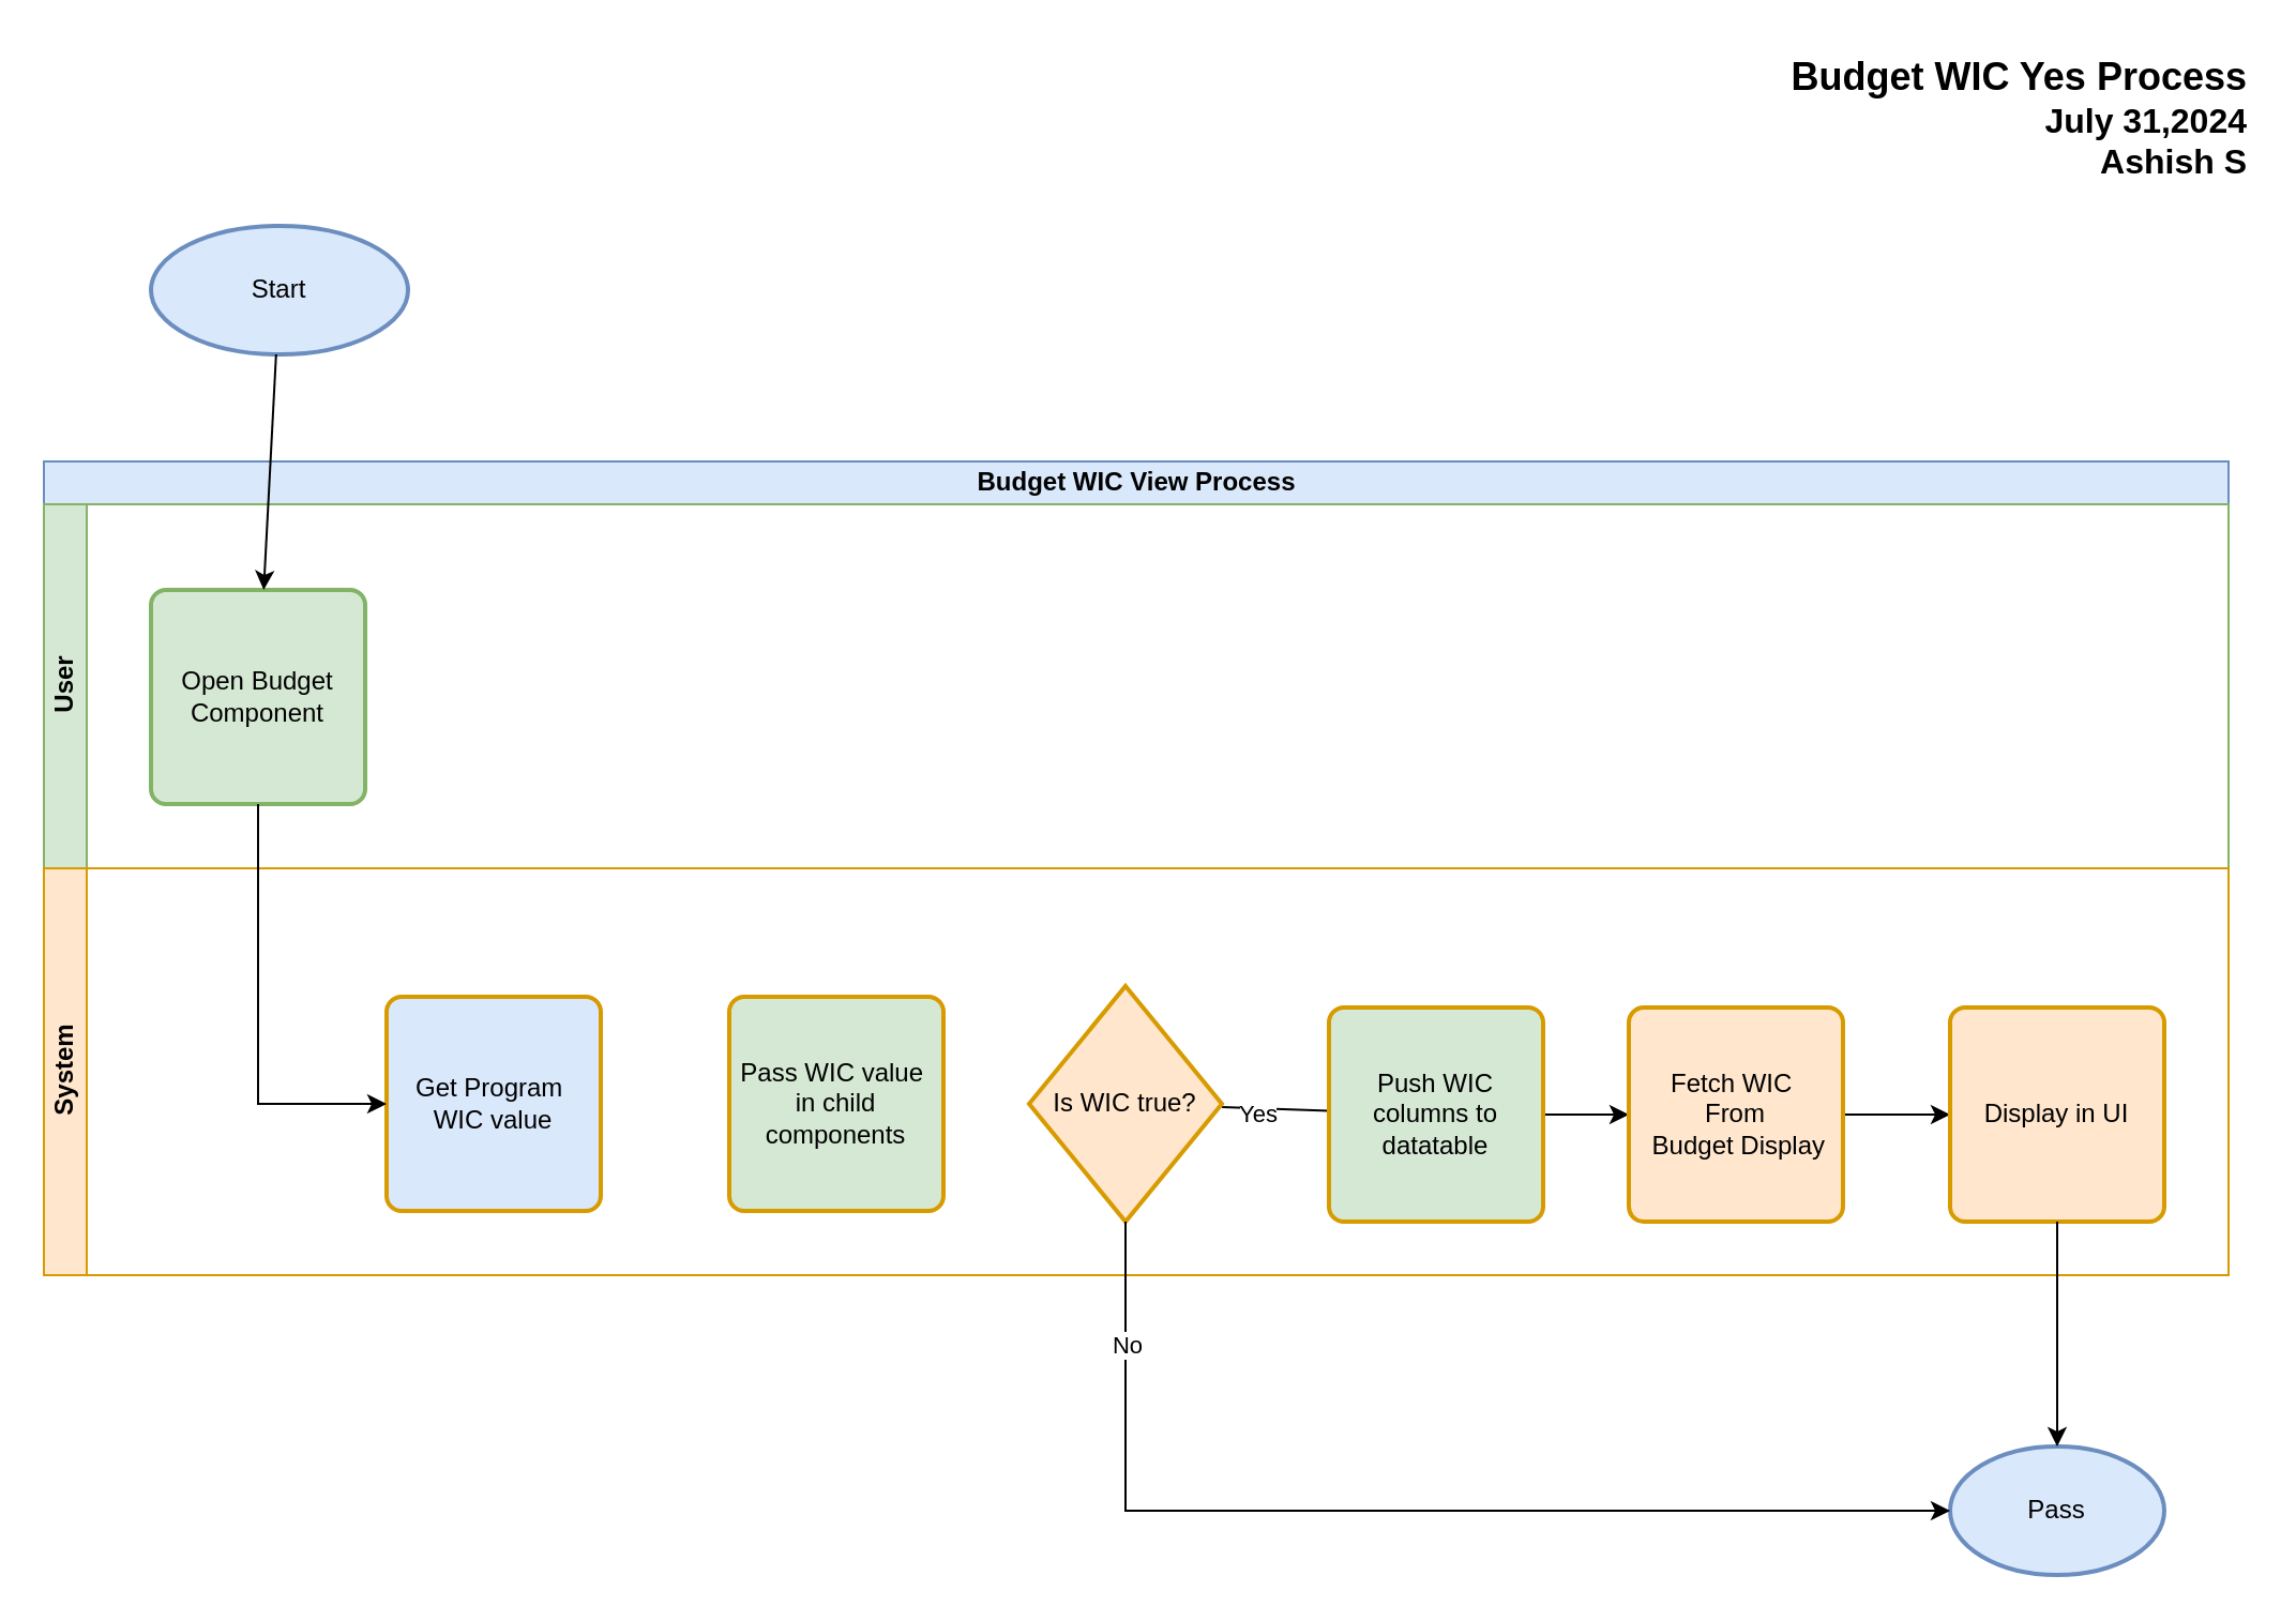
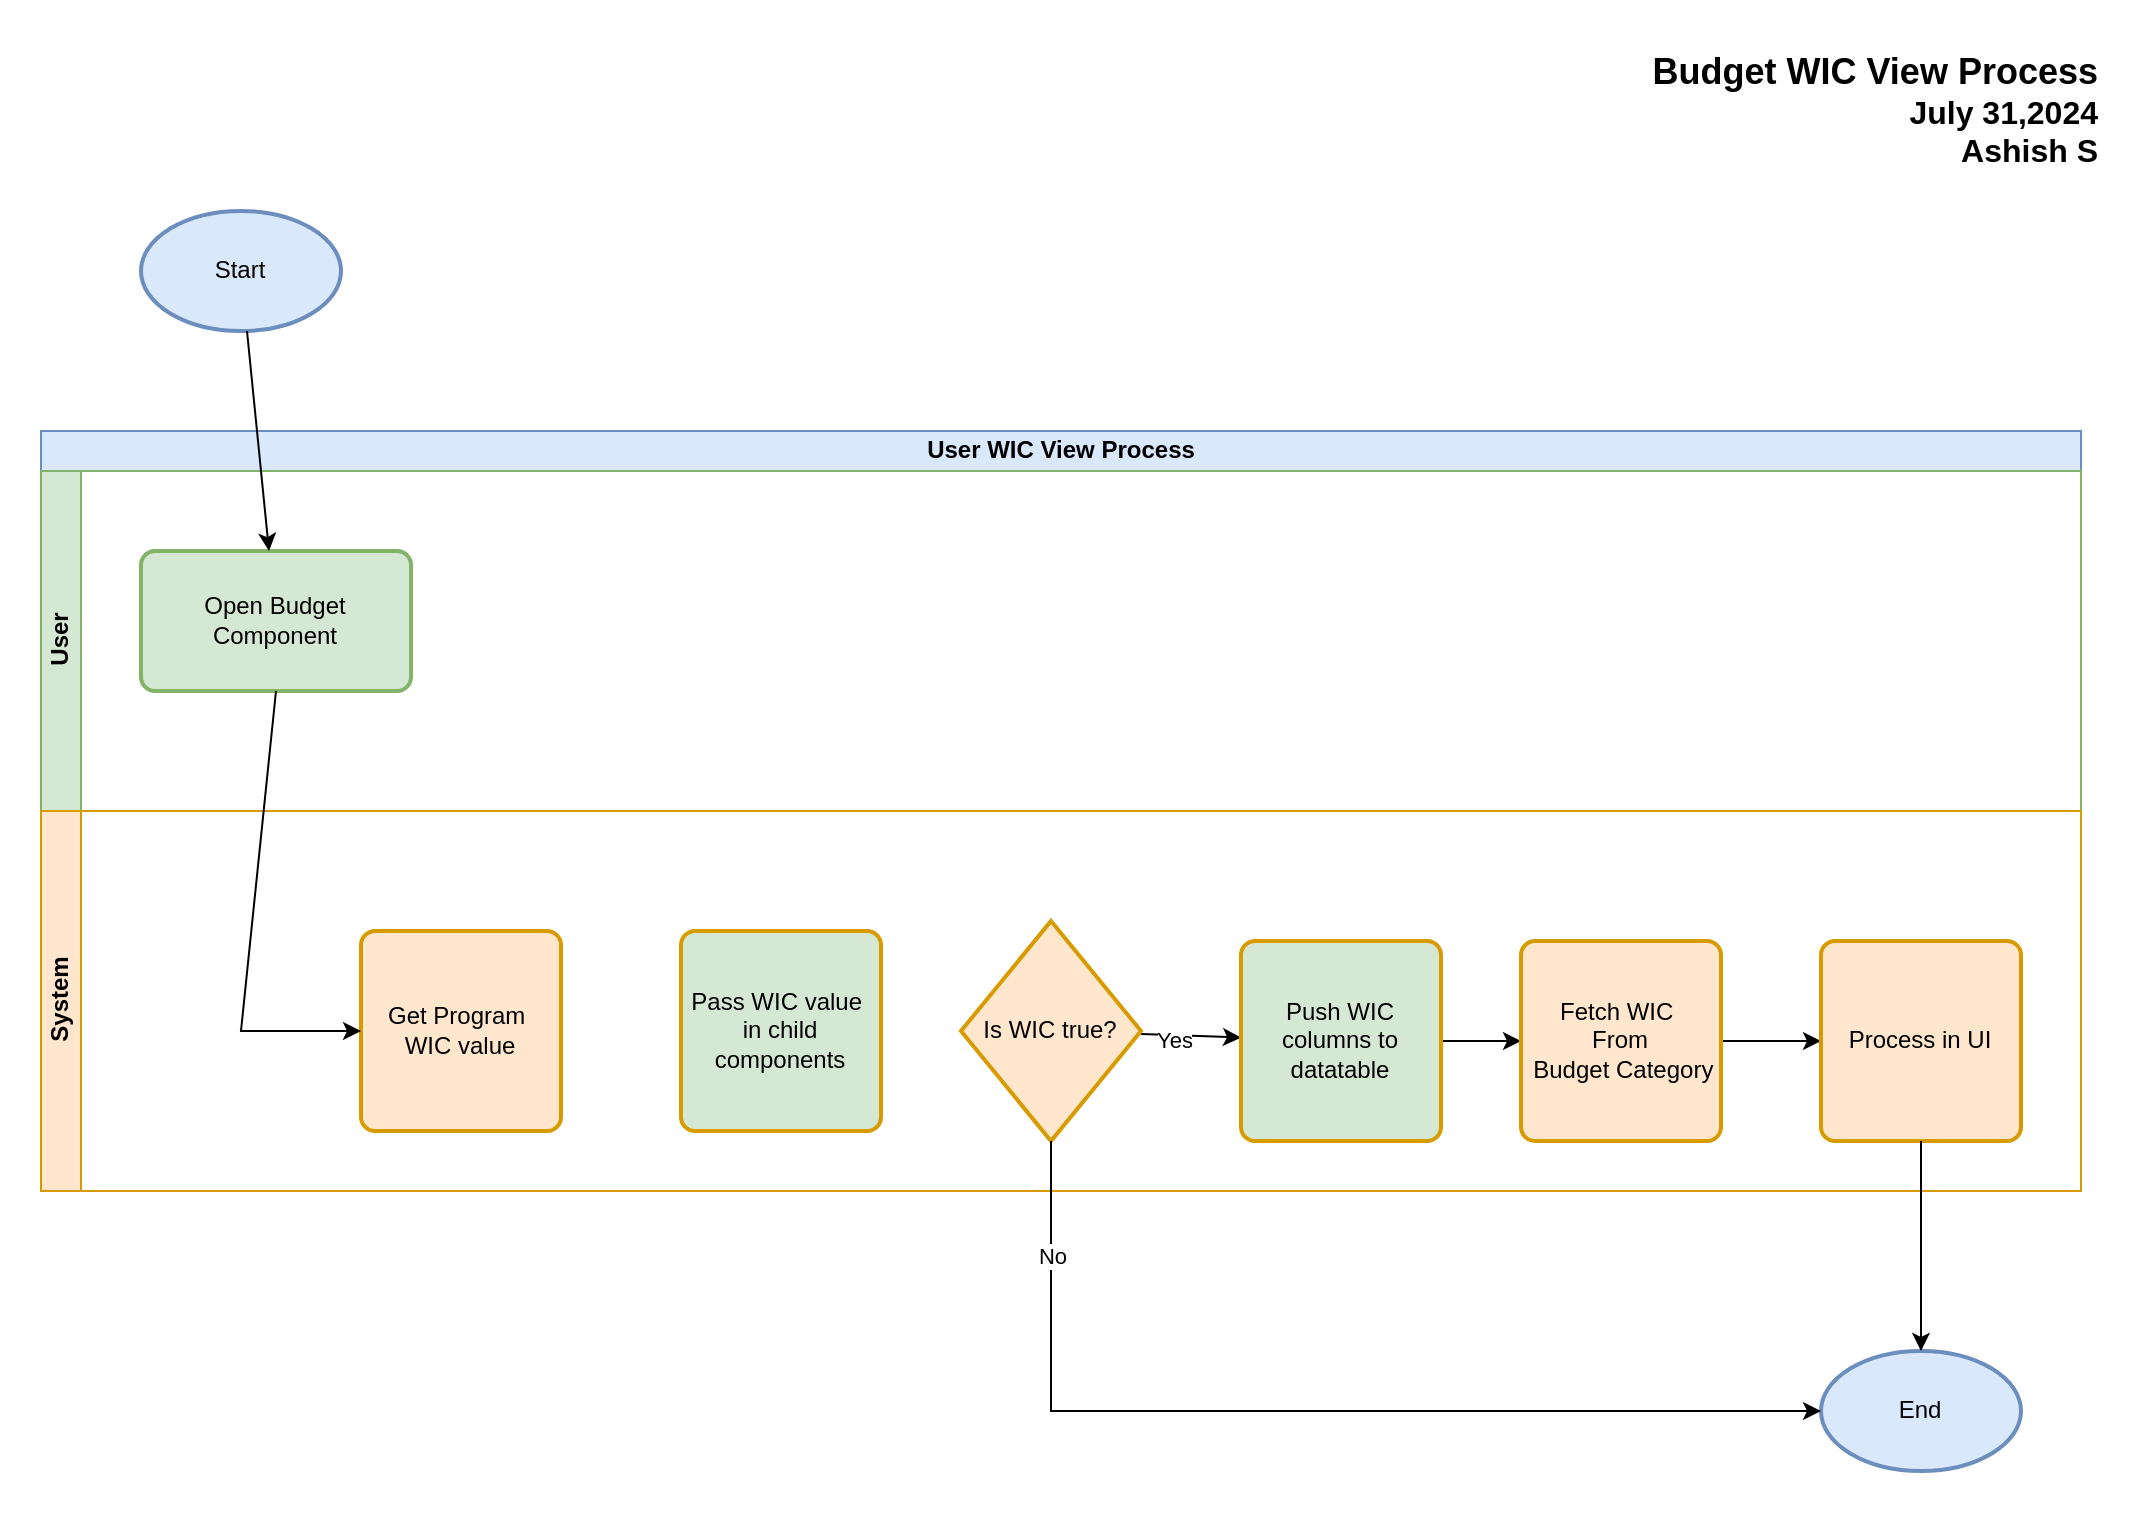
- <mxCell id="3" value="&lt;div style=&quot;&quot;&gt;&lt;span style=&quot;background-color: initial;&quot;&gt;&lt;font style=&quot;font-size: 18px;&quot;&gt;&lt;b&gt;Budget WIC Yes Process&lt;/b&gt;&lt;/font&gt;&lt;/span&gt;&lt;/div&gt;&lt;div style=&quot;&quot;&gt;&lt;font size=&quot;3&quot;&gt;&lt;b&gt;July 31,2024&lt;/b&gt;&lt;/font&gt;&lt;/div&gt;&lt;div style=&quot;&quot;&gt;&lt;font style=&quot;&quot; size=&quot;3&quot;&gt;&lt;b&gt;Ashish S&lt;/b&gt;&lt;/font&gt;&lt;/div&gt;" style="text;html=1;align=right;verticalAlign=middle;resizable=0;points=[];autosize=1;strokeColor=none;fillColor=none;" vertex="1" parent="1"><mxGeometry x="800" y="20" width="250" height="70" as="geometry" /></mxCell>
+ <mxCell id="3" value="&lt;div style=&quot;&quot;&gt;&lt;span style=&quot;background-color: initial;&quot;&gt;&lt;font style=&quot;font-size: 18px;&quot;&gt;&lt;b&gt;Budget WIC View Process&lt;/b&gt;&lt;/font&gt;&lt;/span&gt;&lt;/div&gt;&lt;div style=&quot;&quot;&gt;&lt;font size=&quot;3&quot;&gt;&lt;b&gt;July 31,2024&lt;/b&gt;&lt;/font&gt;&lt;/div&gt;&lt;div style=&quot;&quot;&gt;&lt;font style=&quot;&quot; size=&quot;3&quot;&gt;&lt;b&gt;Ashish S&lt;/b&gt;&lt;/font&gt;&lt;/div&gt;" style="text;html=1;align=right;verticalAlign=middle;resizable=0;points=[];autosize=1;strokeColor=none;fillColor=none;" vertex="1" parent="1"><mxGeometry x="800" y="20" width="250" height="70" as="geometry" /></mxCell>
- <mxCell id="2" value="Start" style="strokeWidth=2;html=1;shape=mxgraph.flowchart.start_1;whiteSpace=wrap;fillColor=#dae8fc;strokeColor=#6c8ebf;" vertex="1" parent="1"><mxGeometry x="70" y="105" width="120" height="60" as="geometry" /></mxCell>
+ <mxCell id="2" value="Start" style="strokeWidth=2;html=1;shape=mxgraph.flowchart.start_1;whiteSpace=wrap;fillColor=#dae8fc;strokeColor=#6c8ebf;" vertex="1" parent="1"><mxGeometry x="70" y="105" width="100" height="60" as="geometry" /></mxCell>
- <mxCell id="5" value="Budget WIC View Process" style="swimlane;childLayout=stackLayout;resizeParent=1;resizeParentMax=0;horizontal=1;startSize=20;horizontalStack=0;html=1;fillColor=#dae8fc;strokeColor=#6c8ebf;" vertex="1" parent="1"><mxGeometry x="20" y="215" width="1020" height="380" as="geometry" /></mxCell>
+ <mxCell id="5" value="User WIC View Process" style="swimlane;childLayout=stackLayout;resizeParent=1;resizeParentMax=0;horizontal=1;startSize=20;horizontalStack=0;html=1;fillColor=#dae8fc;strokeColor=#6c8ebf;" vertex="1" parent="1"><mxGeometry x="20" y="215" width="1020" height="380" as="geometry" /></mxCell>
- <mxCell id="7" value="Open Budget Component" style="rounded=1;whiteSpace=wrap;html=1;absoluteArcSize=1;arcSize=14;strokeWidth=2;fillColor=#d5e8d4;strokeColor=#82b366;" vertex="1" parent="6"><mxGeometry x="50" y="40" width="100" height="100" as="geometry" /></mxCell>
+ <mxCell id="7" value="Open Budget Component" style="rounded=1;whiteSpace=wrap;html=1;absoluteArcSize=1;arcSize=14;strokeWidth=2;fillColor=#d5e8d4;strokeColor=#82b366;" vertex="1" parent="6"><mxGeometry x="50" y="40" width="135" height="70" as="geometry" /></mxCell>
- <mxCell id="9" value="Get Program&amp;nbsp;&lt;div&gt;WIC value&lt;/div&gt;" style="rounded=1;whiteSpace=wrap;html=1;absoluteArcSize=1;arcSize=14;strokeWidth=2;fillColor=#dae8fc;strokeColor=#d79b00;" vertex="1" parent="8"><mxGeometry x="160" y="60" width="100" height="100" as="geometry" /></mxCell>
+ <mxCell id="9" value="Get Program&amp;nbsp;&lt;div&gt;WIC value&lt;/div&gt;" style="rounded=1;whiteSpace=wrap;html=1;absoluteArcSize=1;arcSize=14;strokeWidth=2;fillColor=#ffe6cc;strokeColor=#d79b00;" vertex="1" parent="8"><mxGeometry x="160" y="60" width="100" height="100" as="geometry" /></mxCell>
- <mxCell id="10" value="" style="edgeStyle=none;rounded=0;orthogonalLoop=1;jettySize=auto;html=1;endArrow=none;" edge="1" parent="8" source="12" target="14"><mxGeometry relative="1" as="geometry" /></mxCell>
+ <mxCell id="10" value="" style="edgeStyle=none;rounded=0;orthogonalLoop=1;jettySize=auto;html=1;" edge="1" parent="8" source="12" target="14"><mxGeometry relative="1" as="geometry" /></mxCell>
- <mxCell id="16" value="Fetch WIC&amp;nbsp;&lt;div&gt;From&lt;/div&gt;&lt;div&gt;&amp;nbsp;Budget Display&lt;/div&gt;" style="rounded=1;whiteSpace=wrap;html=1;absoluteArcSize=1;arcSize=14;strokeWidth=2;fillColor=#ffe6cc;strokeColor=#d79b00;" vertex="1" parent="8"><mxGeometry x="740" y="65" width="100" height="100" as="geometry" /></mxCell>
+ <mxCell id="16" value="Fetch WIC&amp;nbsp;&lt;div&gt;From&lt;/div&gt;&lt;div&gt;&amp;nbsp;Budget Category&lt;/div&gt;" style="rounded=1;whiteSpace=wrap;html=1;absoluteArcSize=1;arcSize=14;strokeWidth=2;fillColor=#ffe6cc;strokeColor=#d79b00;" vertex="1" parent="8"><mxGeometry x="740" y="65" width="100" height="100" as="geometry" /></mxCell>
- <mxCell id="17" value="Display in UI" style="rounded=1;whiteSpace=wrap;html=1;absoluteArcSize=1;arcSize=14;strokeWidth=2;fillColor=#ffe6cc;strokeColor=#d79b00;" vertex="1" parent="8"><mxGeometry x="890" y="65" width="100" height="100" as="geometry" /></mxCell>
+ <mxCell id="17" value="Process in UI" style="rounded=1;whiteSpace=wrap;html=1;absoluteArcSize=1;arcSize=14;strokeWidth=2;fillColor=#ffe6cc;strokeColor=#d79b00;" vertex="1" parent="8"><mxGeometry x="890" y="65" width="100" height="100" as="geometry" /></mxCell>
- <mxCell id="4" value="Pass" style="strokeWidth=2;html=1;shape=mxgraph.flowchart.start_1;whiteSpace=wrap;fillColor=#dae8fc;strokeColor=#6c8ebf;" vertex="1" parent="1"><mxGeometry x="910" y="675" width="100" height="60" as="geometry" /></mxCell>
+ <mxCell id="4" value="End" style="strokeWidth=2;html=1;shape=mxgraph.flowchart.start_1;whiteSpace=wrap;fillColor=#dae8fc;strokeColor=#6c8ebf;" vertex="1" parent="1"><mxGeometry x="910" y="675" width="100" height="60" as="geometry" /></mxCell>
